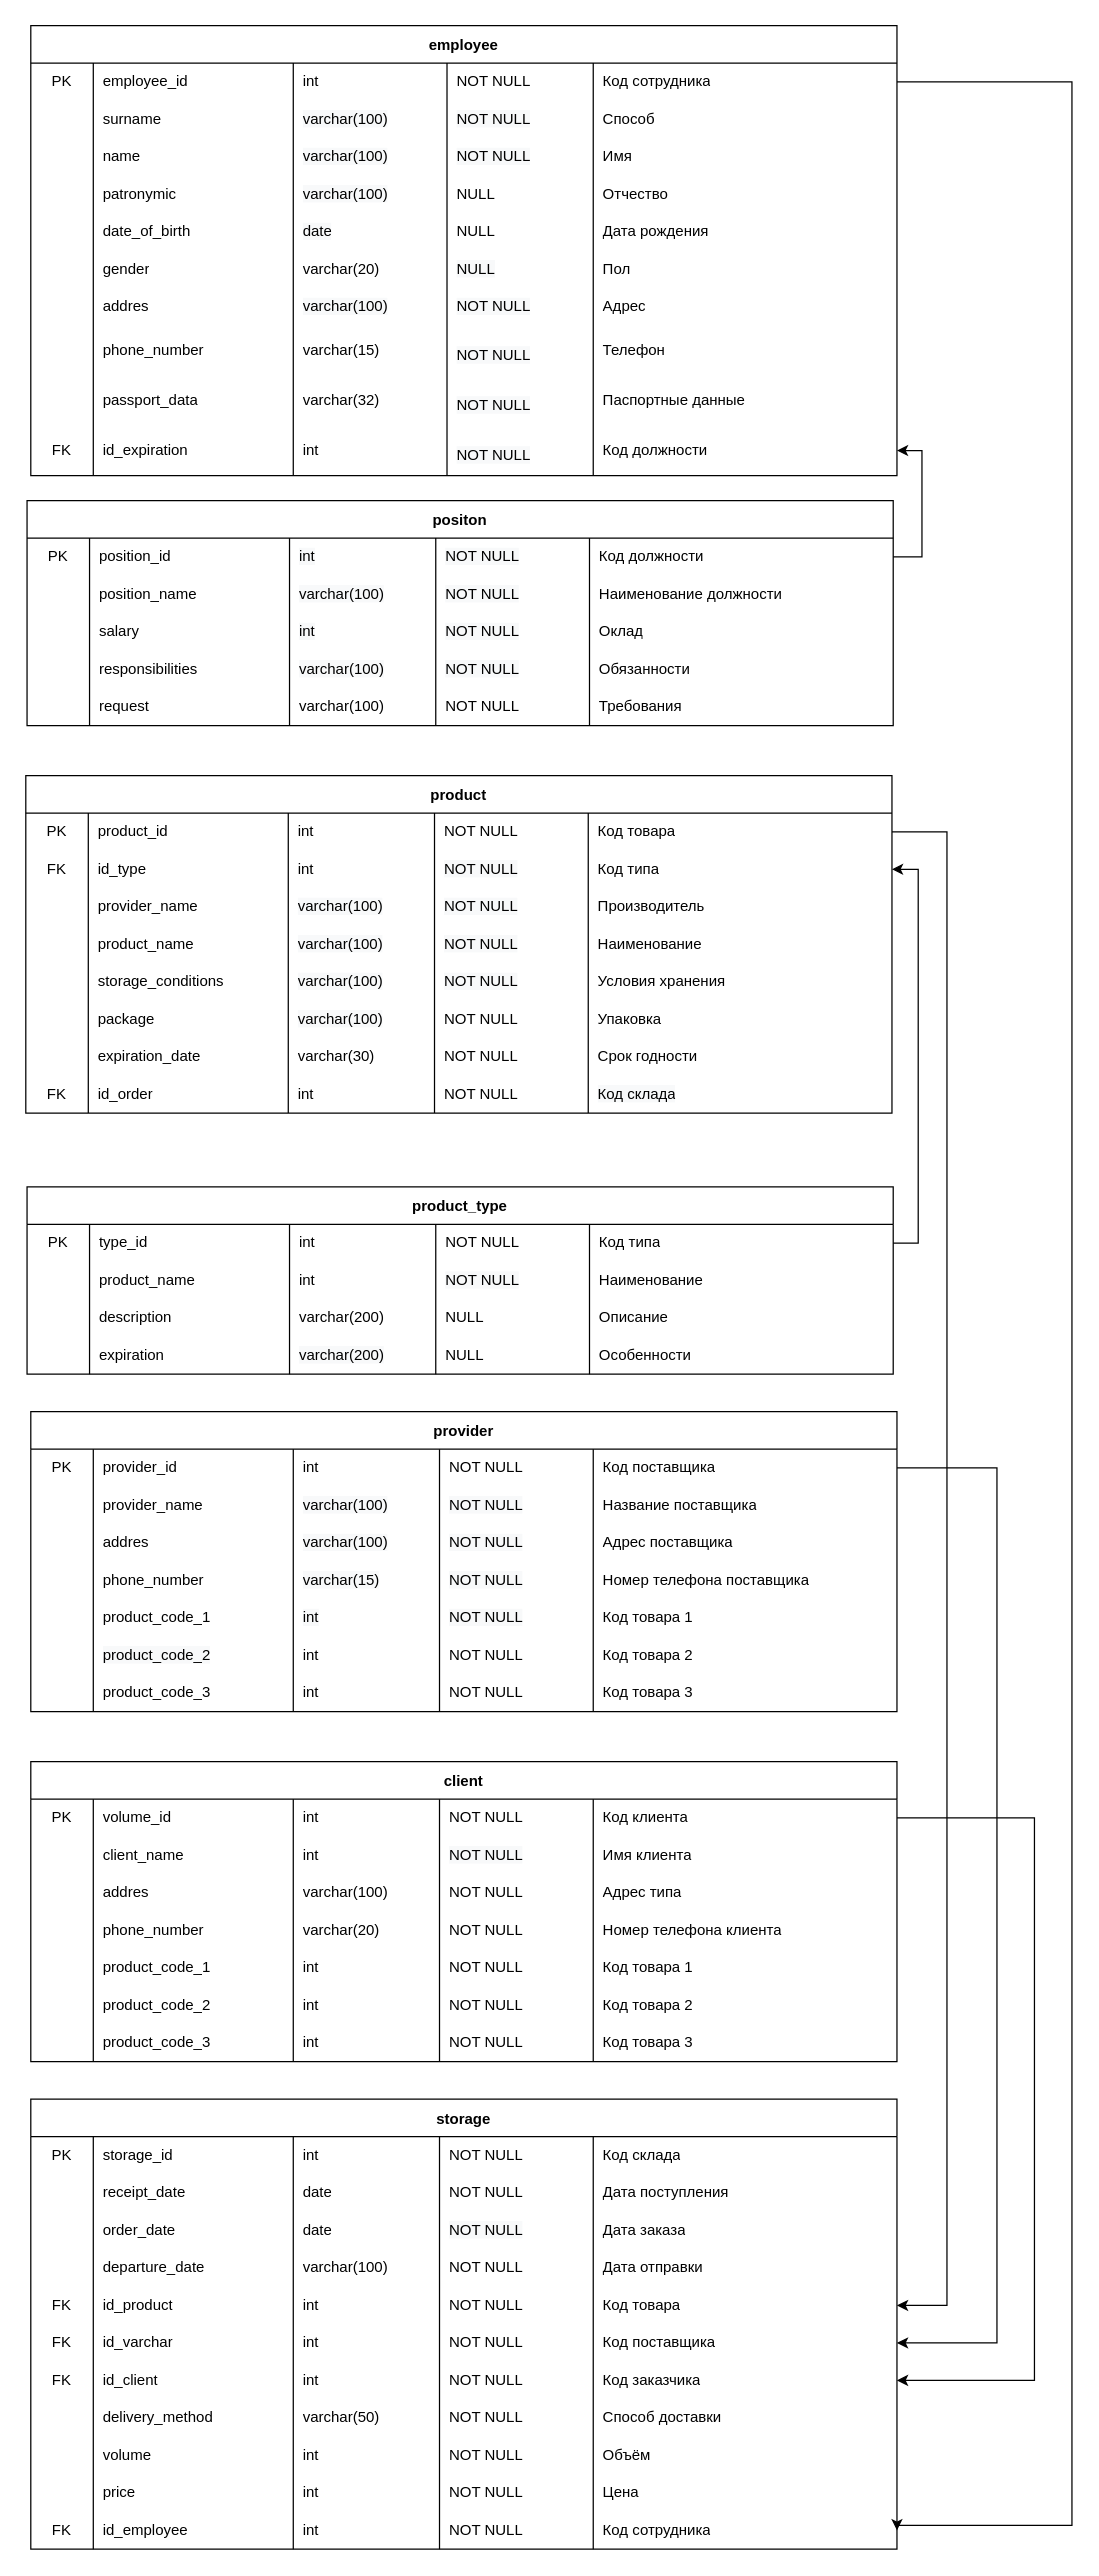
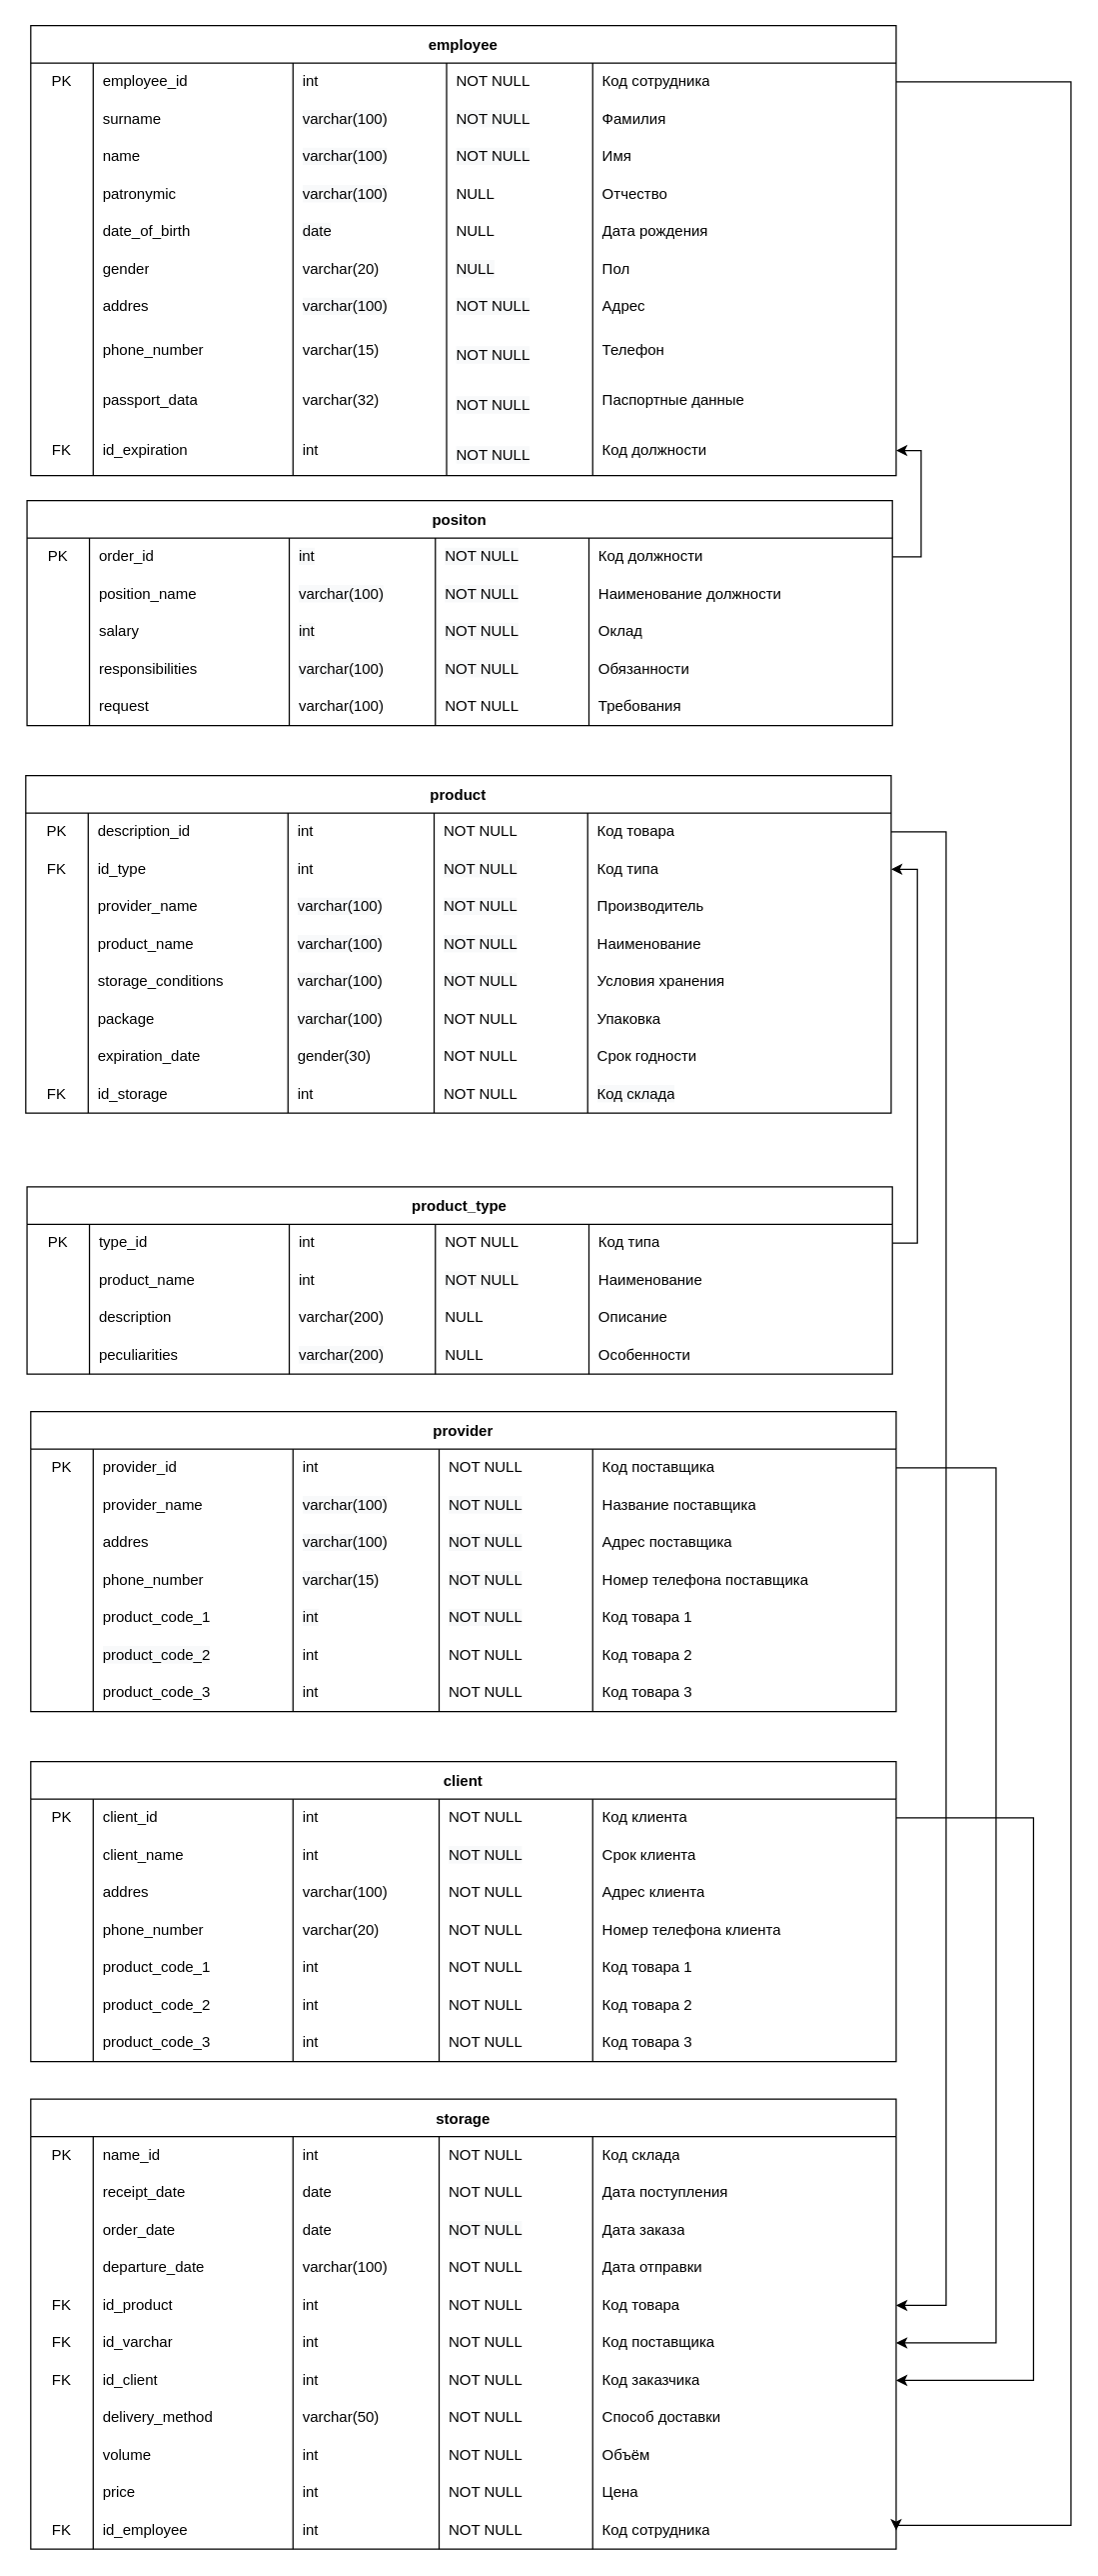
- <mxCell id="14" value="&lt;span&gt;Способ&lt;/span&gt;" style="shape=partialRectangle;html=1;whiteSpace=wrap;connectable=0;fillColor=none;top=0;left=0;bottom=0;right=0;align=left;spacingLeft=6;overflow=hidden;" parent="9" vertex="1"><mxGeometry x="450" width="243" height="30" as="geometry"><mxRectangle width="243" height="30" as="alternateBounds" /></mxGeometry></mxCell>
+ <mxCell id="14" value="&lt;span&gt;Фамилия&lt;/span&gt;" style="shape=partialRectangle;html=1;whiteSpace=wrap;connectable=0;fillColor=none;top=0;left=0;bottom=0;right=0;align=left;spacingLeft=6;overflow=hidden;" parent="9" vertex="1"><mxGeometry x="450" width="243" height="30" as="geometry"><mxRectangle width="243" height="30" as="alternateBounds" /></mxGeometry></mxCell>
- <mxCell id="66" value="position_id" style="shape=partialRectangle;html=1;whiteSpace=wrap;connectable=0;fillColor=none;top=0;left=0;bottom=0;right=0;align=left;spacingLeft=6;overflow=hidden;" parent="64" vertex="1"><mxGeometry x="50" width="160" height="30" as="geometry"><mxRectangle width="160" height="30" as="alternateBounds" /></mxGeometry></mxCell>
+ <mxCell id="66" value="order_id" style="shape=partialRectangle;html=1;whiteSpace=wrap;connectable=0;fillColor=none;top=0;left=0;bottom=0;right=0;align=left;spacingLeft=6;overflow=hidden;" parent="64" vertex="1"><mxGeometry x="50" width="160" height="30" as="geometry"><mxRectangle width="160" height="30" as="alternateBounds" /></mxGeometry></mxCell>
- <mxCell id="208" value="product_id" style="shape=partialRectangle;html=1;whiteSpace=wrap;connectable=0;fillColor=none;top=0;left=0;bottom=0;right=0;align=left;spacingLeft=6;overflow=hidden;" parent="206" vertex="1"><mxGeometry x="50" width="160" height="30" as="geometry"><mxRectangle width="160" height="30" as="alternateBounds" /></mxGeometry></mxCell>
+ <mxCell id="208" value="description_id" style="shape=partialRectangle;html=1;whiteSpace=wrap;connectable=0;fillColor=none;top=0;left=0;bottom=0;right=0;align=left;spacingLeft=6;overflow=hidden;" parent="206" vertex="1"><mxGeometry x="50" width="160" height="30" as="geometry"><mxRectangle width="160" height="30" as="alternateBounds" /></mxGeometry></mxCell>
- <mxCell id="245" value="varchar(30)" style="shape=partialRectangle;html=1;whiteSpace=wrap;connectable=0;fillColor=none;top=0;left=0;bottom=0;right=0;align=left;spacingLeft=6;overflow=hidden;" parent="242" vertex="1"><mxGeometry x="210" width="117" height="30" as="geometry"><mxRectangle width="117" height="30" as="alternateBounds" /></mxGeometry></mxCell>
+ <mxCell id="245" value="gender(30)" style="shape=partialRectangle;html=1;whiteSpace=wrap;connectable=0;fillColor=none;top=0;left=0;bottom=0;right=0;align=left;spacingLeft=6;overflow=hidden;" parent="242" vertex="1"><mxGeometry x="210" width="117" height="30" as="geometry"><mxRectangle width="117" height="30" as="alternateBounds" /></mxGeometry></mxCell>
- <mxCell id="250" value="id_order" style="shape=partialRectangle;html=1;whiteSpace=wrap;connectable=0;fillColor=none;top=0;left=0;bottom=0;right=0;align=left;spacingLeft=6;overflow=hidden;" parent="248" vertex="1"><mxGeometry x="50" width="160" height="30" as="geometry"><mxRectangle width="160" height="30" as="alternateBounds" /></mxGeometry></mxCell>
+ <mxCell id="250" value="id_storage" style="shape=partialRectangle;html=1;whiteSpace=wrap;connectable=0;fillColor=none;top=0;left=0;bottom=0;right=0;align=left;spacingLeft=6;overflow=hidden;" parent="248" vertex="1"><mxGeometry x="50" width="160" height="30" as="geometry"><mxRectangle width="160" height="30" as="alternateBounds" /></mxGeometry></mxCell>
- <mxCell id="115" value="expiration" style="shape=partialRectangle;html=1;whiteSpace=wrap;connectable=0;fillColor=none;top=0;left=0;bottom=0;right=0;align=left;spacingLeft=6;overflow=hidden;" parent="113" vertex="1"><mxGeometry x="50" width="160" height="30" as="geometry"><mxRectangle width="160" height="30" as="alternateBounds" /></mxGeometry></mxCell>
+ <mxCell id="115" value="peculiarities" style="shape=partialRectangle;html=1;whiteSpace=wrap;connectable=0;fillColor=none;top=0;left=0;bottom=0;right=0;align=left;spacingLeft=6;overflow=hidden;" parent="113" vertex="1"><mxGeometry x="50" width="160" height="30" as="geometry"><mxRectangle width="160" height="30" as="alternateBounds" /></mxGeometry></mxCell>
- <mxCell id="165" value="volume_id" style="shape=partialRectangle;html=1;whiteSpace=wrap;connectable=0;fillColor=none;top=0;left=0;bottom=0;right=0;align=left;spacingLeft=6;overflow=hidden;" parent="163" vertex="1"><mxGeometry x="50" width="160" height="30" as="geometry"><mxRectangle width="160" height="30" as="alternateBounds" /></mxGeometry></mxCell>
+ <mxCell id="165" value="client_id" style="shape=partialRectangle;html=1;whiteSpace=wrap;connectable=0;fillColor=none;top=0;left=0;bottom=0;right=0;align=left;spacingLeft=6;overflow=hidden;" parent="163" vertex="1"><mxGeometry x="50" width="160" height="30" as="geometry"><mxRectangle width="160" height="30" as="alternateBounds" /></mxGeometry></mxCell>
- <mxCell id="174" value="Имя клиента" style="shape=partialRectangle;html=1;whiteSpace=wrap;connectable=0;fillColor=none;top=0;left=0;bottom=0;right=0;align=left;spacingLeft=6;overflow=hidden;" parent="169" vertex="1"><mxGeometry x="450" width="243" height="30" as="geometry"><mxRectangle width="243" height="30" as="alternateBounds" /></mxGeometry></mxCell>
+ <mxCell id="174" value="Срок клиента" style="shape=partialRectangle;html=1;whiteSpace=wrap;connectable=0;fillColor=none;top=0;left=0;bottom=0;right=0;align=left;spacingLeft=6;overflow=hidden;" parent="169" vertex="1"><mxGeometry x="450" width="243" height="30" as="geometry"><mxRectangle width="243" height="30" as="alternateBounds" /></mxGeometry></mxCell>
- <mxCell id="180" value="Адрес типа" style="shape=partialRectangle;html=1;whiteSpace=wrap;connectable=0;fillColor=none;top=0;left=0;bottom=0;right=0;align=left;spacingLeft=6;overflow=hidden;" parent="175" vertex="1"><mxGeometry x="450" width="243" height="30" as="geometry"><mxRectangle width="243" height="30" as="alternateBounds" /></mxGeometry></mxCell>
+ <mxCell id="180" value="Адрес клиента" style="shape=partialRectangle;html=1;whiteSpace=wrap;connectable=0;fillColor=none;top=0;left=0;bottom=0;right=0;align=left;spacingLeft=6;overflow=hidden;" parent="175" vertex="1"><mxGeometry x="450" width="243" height="30" as="geometry"><mxRectangle width="243" height="30" as="alternateBounds" /></mxGeometry></mxCell>
- <mxCell id="257" value="storage_id" style="shape=partialRectangle;html=1;whiteSpace=wrap;connectable=0;fillColor=none;top=0;left=0;bottom=0;right=0;align=left;spacingLeft=6;overflow=hidden;" parent="255" vertex="1"><mxGeometry x="50" width="160" height="30" as="geometry"><mxRectangle width="160" height="30" as="alternateBounds" /></mxGeometry></mxCell>
+ <mxCell id="257" value="name_id" style="shape=partialRectangle;html=1;whiteSpace=wrap;connectable=0;fillColor=none;top=0;left=0;bottom=0;right=0;align=left;spacingLeft=6;overflow=hidden;" parent="255" vertex="1"><mxGeometry x="50" width="160" height="30" as="geometry"><mxRectangle width="160" height="30" as="alternateBounds" /></mxGeometry></mxCell>
